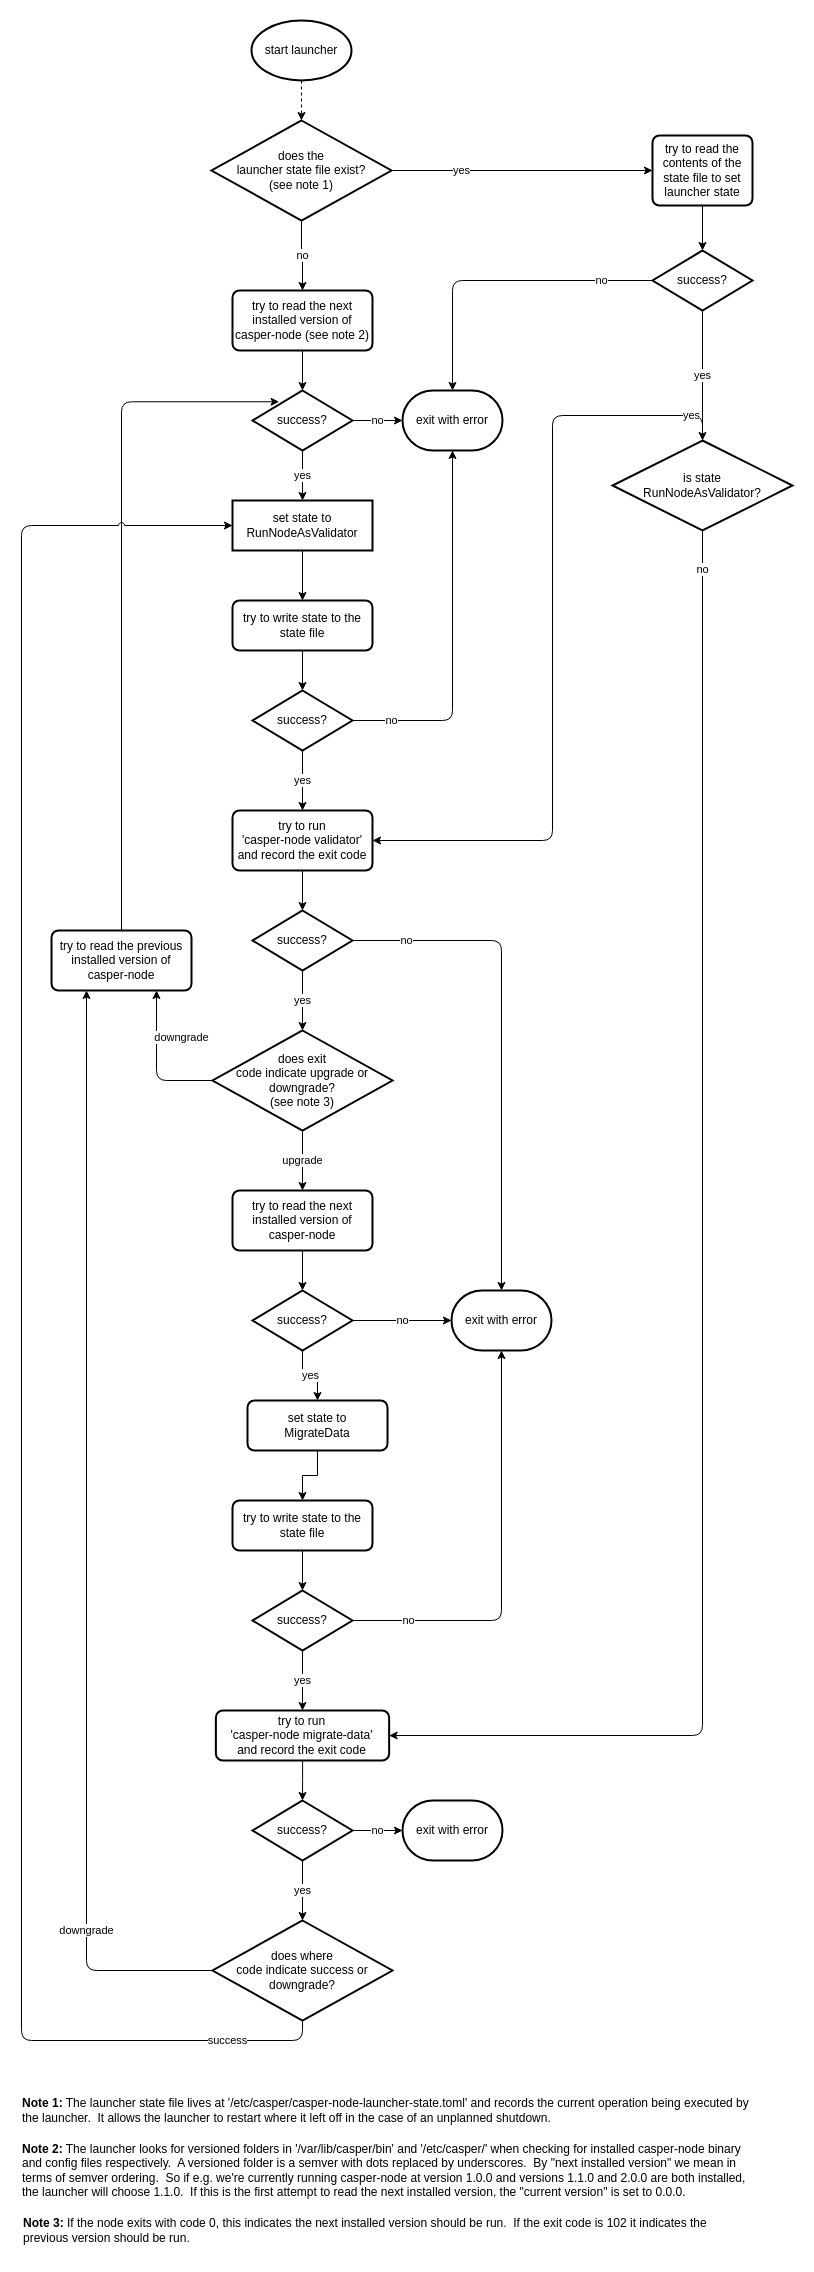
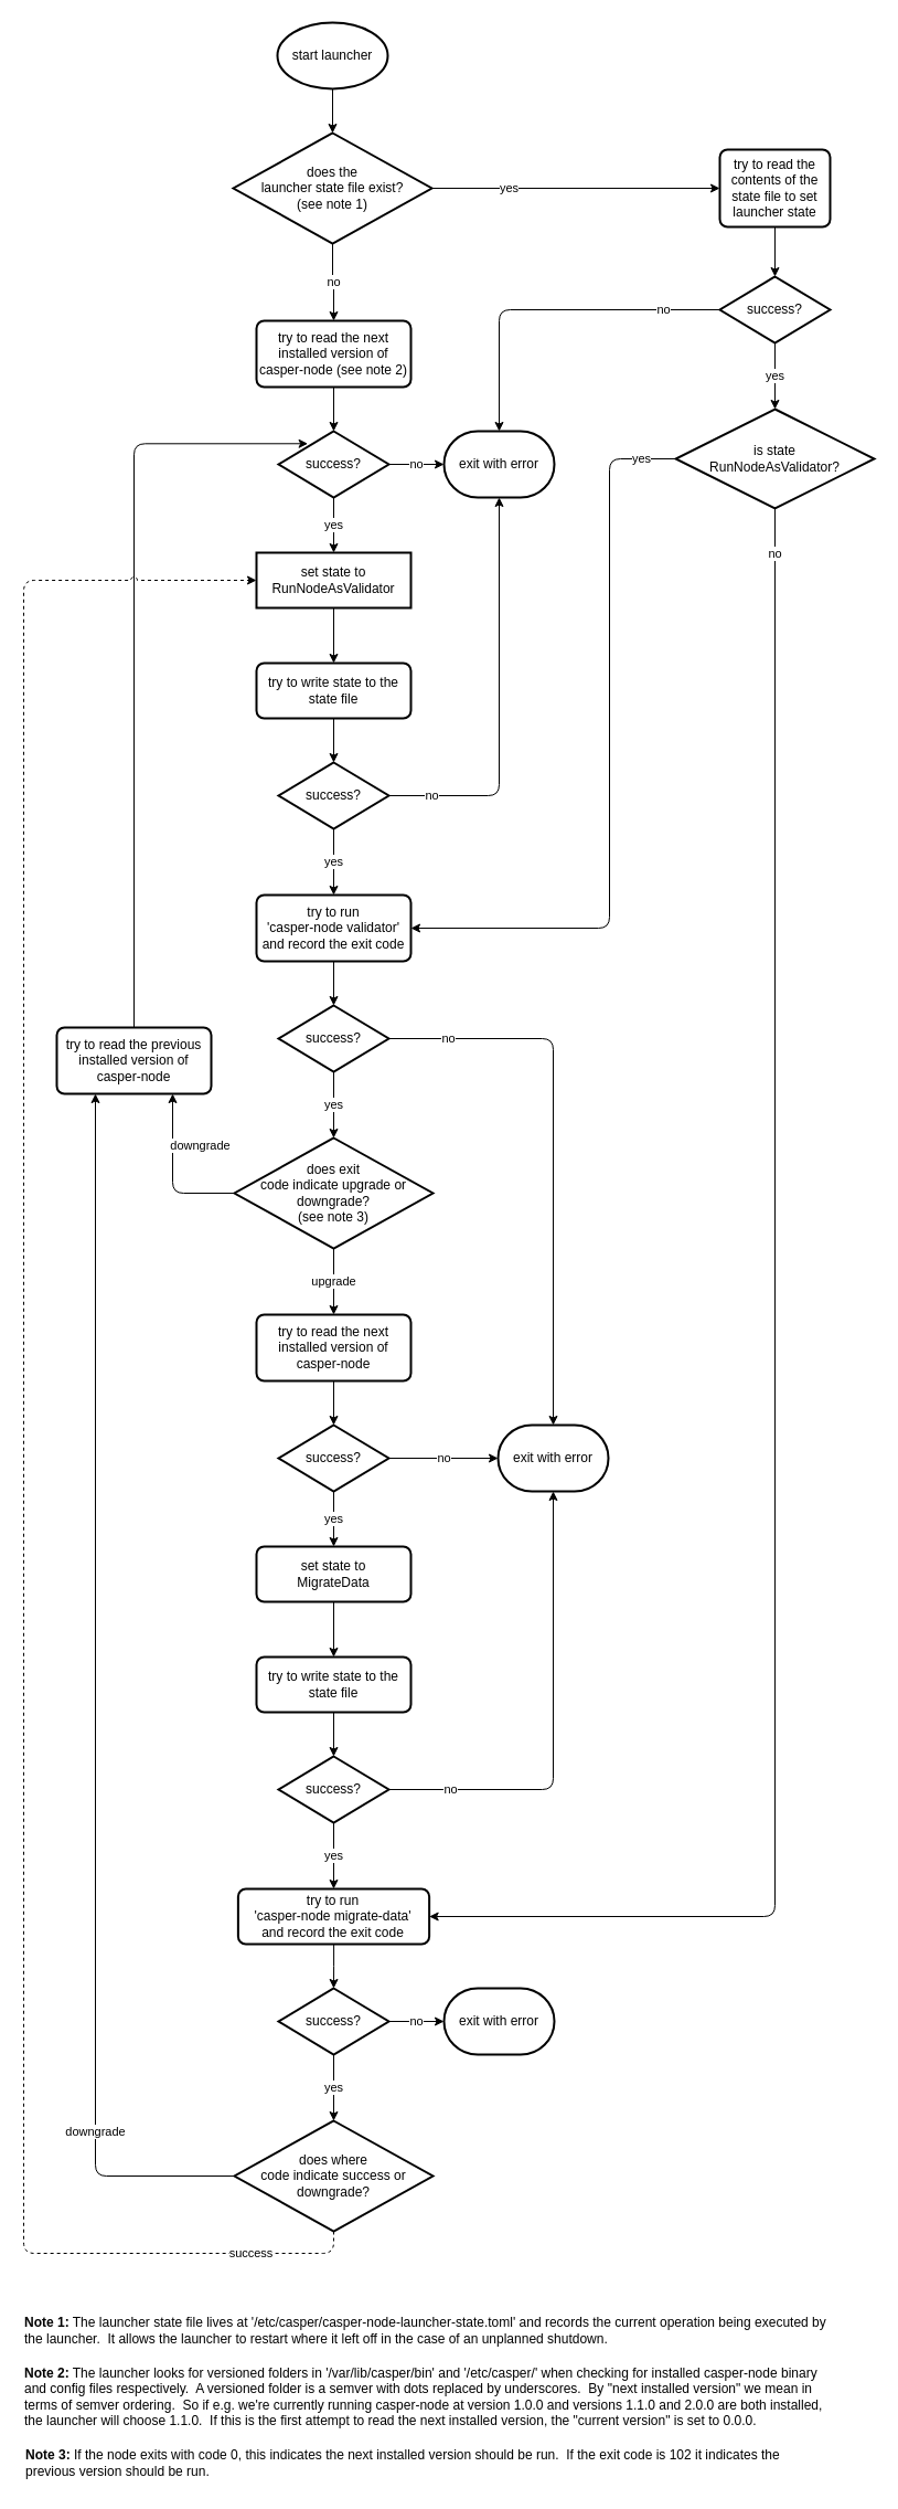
- <mxCell id="2" style="edgeStyle=orthogonalEdgeStyle;rounded=0;orthogonalLoop=1;jettySize=auto;html=1;entryX=0.5;entryY=0;entryDx=0;entryDy=0;entryPerimeter=0;dashed=1;" parent="1" source="3" target="6" edge="1"><mxGeometry relative="1" as="geometry" /></mxCell>
+ <mxCell id="2" style="edgeStyle=orthogonalEdgeStyle;rounded=0;orthogonalLoop=1;jettySize=auto;html=1;entryX=0.5;entryY=0;entryDx=0;entryDy=0;entryPerimeter=0;" parent="1" source="3" target="6" edge="1"><mxGeometry relative="1" as="geometry" /></mxCell>
- <mxCell id="29" value="is state&lt;br&gt;RunNodeAsValidator?" style="strokeWidth=2;html=1;shape=mxgraph.flowchart.decision;whiteSpace=wrap;" parent="1" vertex="1"><mxGeometry x="612" y="440" width="180" height="90" as="geometry" /></mxCell>
+ <mxCell id="29" value="is state&lt;br&gt;RunNodeAsValidator?" style="strokeWidth=2;html=1;shape=mxgraph.flowchart.decision;whiteSpace=wrap;" parent="1" vertex="1"><mxGeometry x="612" y="370" width="180" height="90" as="geometry" /></mxCell>
- <mxCell id="62" value="success" style="edgeStyle=orthogonalEdgeStyle;rounded=1;orthogonalLoop=1;jettySize=auto;html=1;exitX=0.5;exitY=1;exitDx=0;exitDy=0;exitPerimeter=0;entryX=0;entryY=0.5;entryDx=0;entryDy=0;jumpStyle=arc;" parent="1" source="63" target="20" edge="1"><mxGeometry x="-0.906" relative="1" as="geometry"><mxPoint x="-153" y="1520" as="targetPoint" /><Array as="points"><mxPoint x="302" y="2040" /><mxPoint x="21" y="2040" /><mxPoint x="21" y="525" /></Array><mxPoint as="offset" /></mxGeometry></mxCell>
+ <mxCell id="62" value="success" style="edgeStyle=orthogonalEdgeStyle;rounded=1;orthogonalLoop=1;jettySize=auto;html=1;exitX=0.5;exitY=1;exitDx=0;exitDy=0;exitPerimeter=0;entryX=0;entryY=0.5;entryDx=0;entryDy=0;jumpStyle=arc;dashed=1;" parent="1" source="63" target="20" edge="1"><mxGeometry x="-0.906" relative="1" as="geometry"><mxPoint x="-153" y="1520" as="targetPoint" /><Array as="points"><mxPoint x="302" y="2040" /><mxPoint x="21" y="2040" /><mxPoint x="21" y="525" /></Array><mxPoint as="offset" /></mxGeometry></mxCell>
- <mxCell id="47" value="set state to&lt;br&gt;MigrateData" style="rounded=1;whiteSpace=wrap;html=1;absoluteArcSize=1;arcSize=14;strokeWidth=2;" parent="1" vertex="1"><mxGeometry x="247" y="1400" width="140" height="50" as="geometry" /></mxCell>
+ <mxCell id="47" value="set state to&lt;br&gt;MigrateData" style="rounded=1;whiteSpace=wrap;html=1;absoluteArcSize=1;arcSize=14;strokeWidth=2;" parent="1" vertex="1"><mxGeometry x="232" y="1400" width="140" height="50" as="geometry" /></mxCell>
